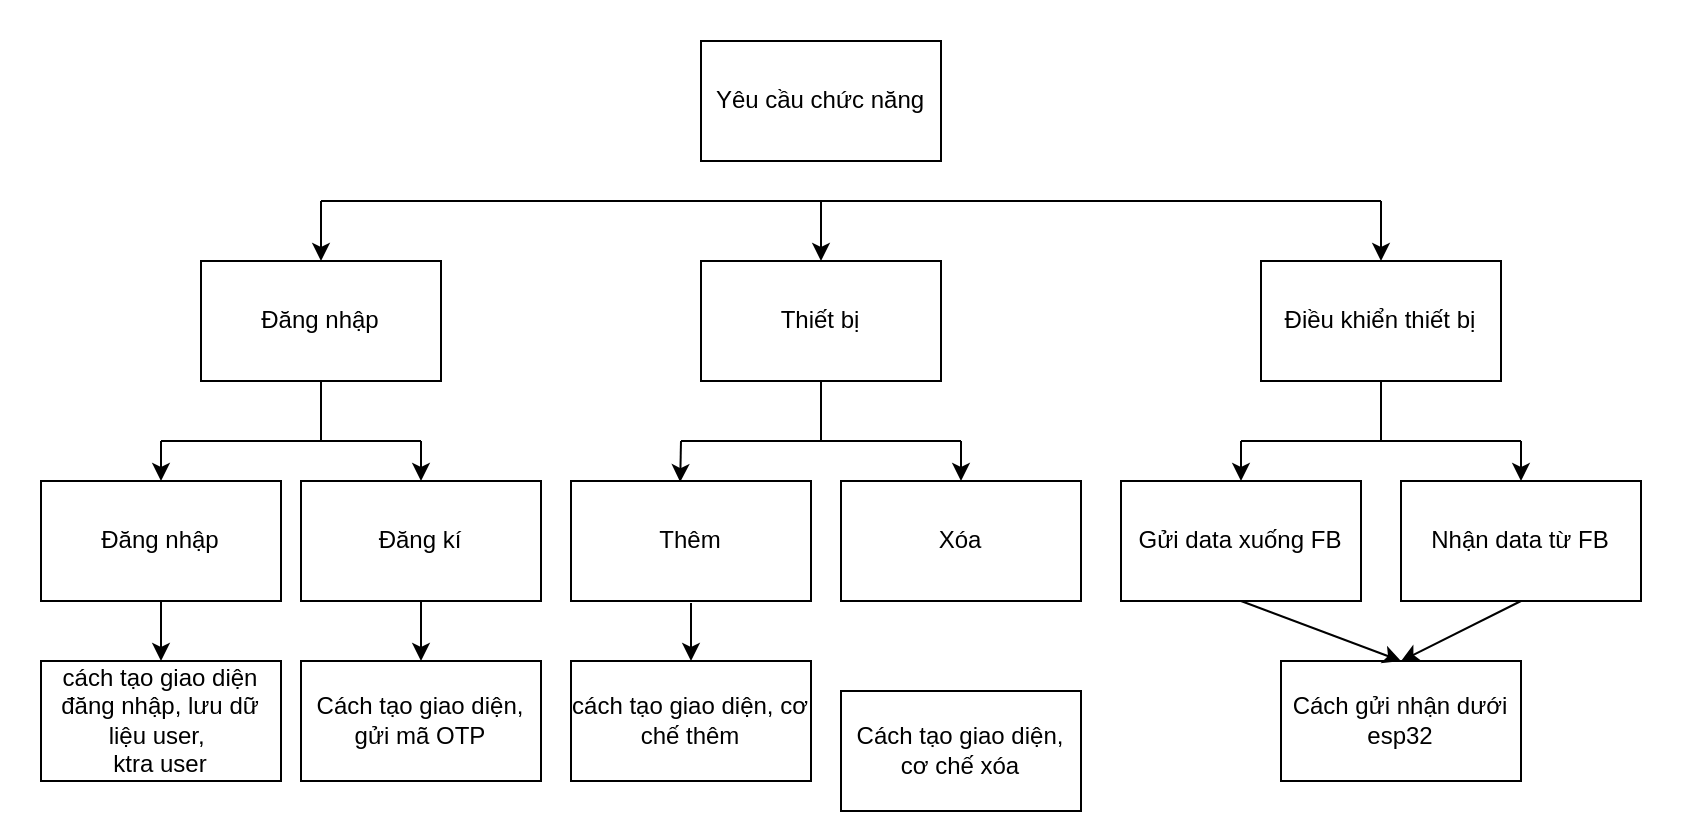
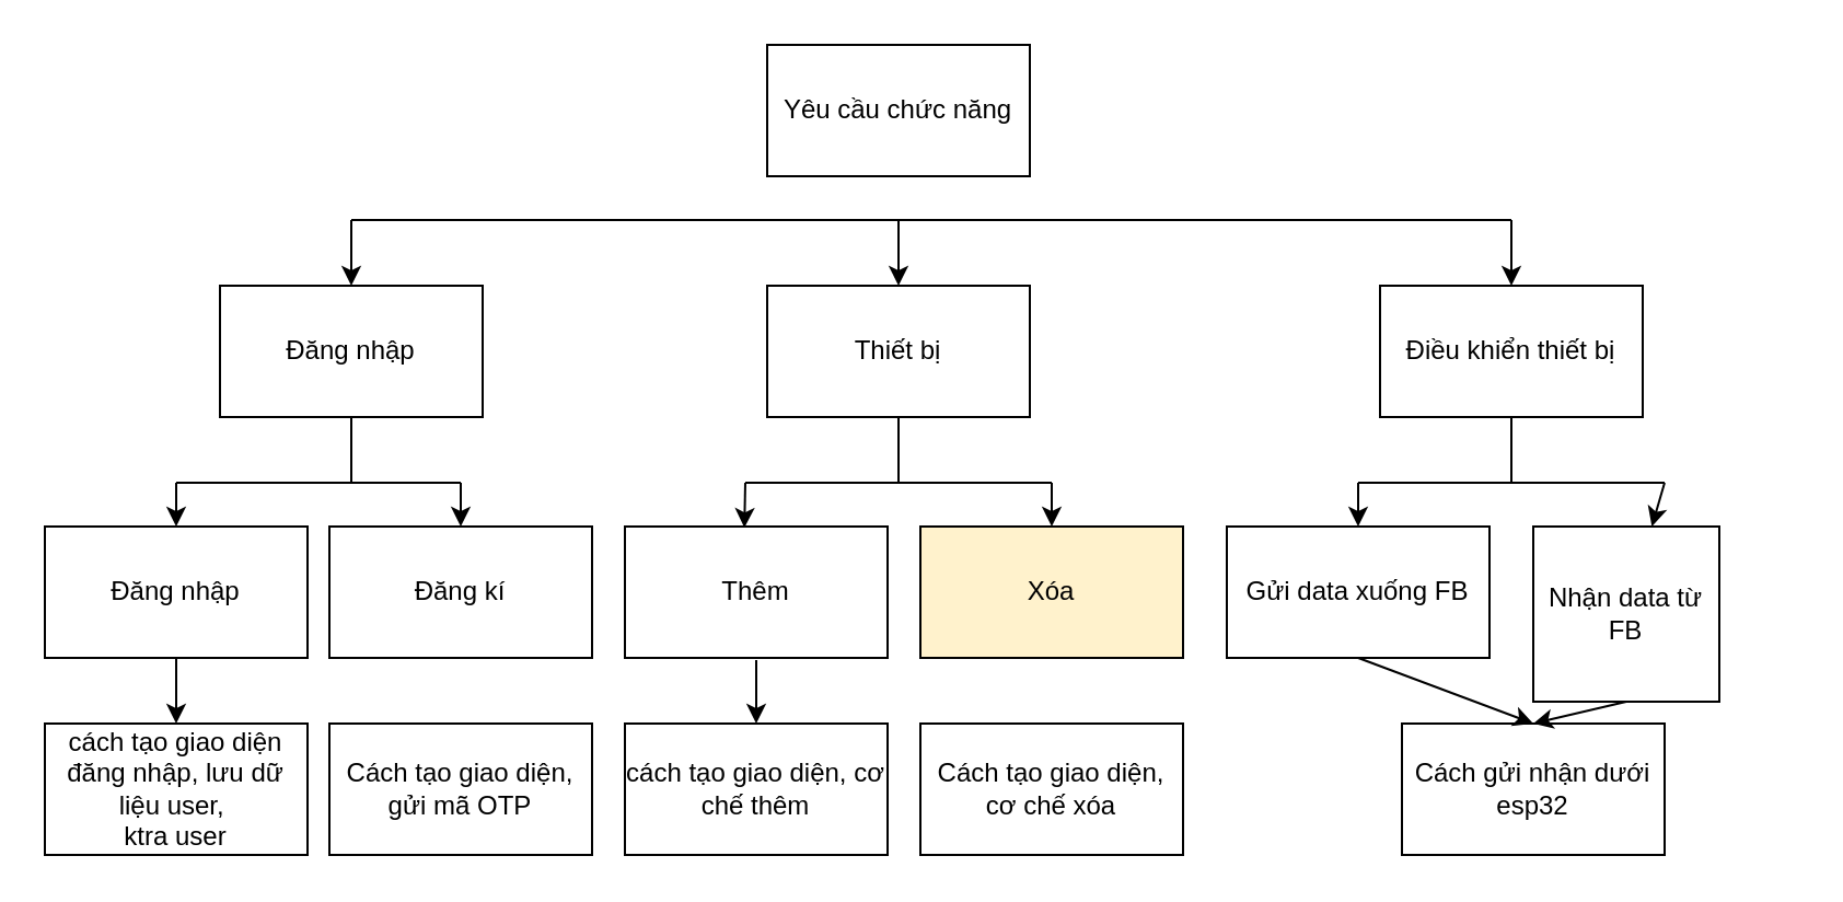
- <mxCell id="17" value="Xóa" style="rounded=0;whiteSpace=wrap;html=1;" vertex="1" parent="1"><mxGeometry x="420" y="240" width="120" height="60" as="geometry" /></mxCell>
+ <mxCell id="17" value="Xóa" style="rounded=0;whiteSpace=wrap;html=1;fillColor=#fff2cc;" vertex="1" parent="1"><mxGeometry x="420" y="240" width="120" height="60" as="geometry" /></mxCell>
- <mxCell id="23" value="Nhận data từ FB" style="rounded=0;whiteSpace=wrap;html=1;" vertex="1" parent="1"><mxGeometry x="700" y="240" width="120" height="60" as="geometry" /></mxCell>
+ <mxCell id="23" value="Nhận data từ FB" style="rounded=0;whiteSpace=wrap;html=1;" vertex="1" parent="1"><mxGeometry x="700" y="240" width="85" height="80" as="geometry" /></mxCell>
- <mxCell id="31" value="" style="endArrow=classic;html=1;exitX=0.5;exitY=1;exitDx=0;exitDy=0;entryX=0.5;entryY=0;entryDx=0;entryDy=0;" edge="1" parent="1" source="11" target="30"><mxGeometry width="50" height="50" relative="1" as="geometry"><mxPoint x="220" y="330" as="sourcePoint" /><mxPoint x="270" y="280" as="targetPoint" /></mxGeometry></mxCell>
- <mxCell id="33" value="Cách tạo giao diện, cơ chế xóa" style="rounded=0;whiteSpace=wrap;html=1;" vertex="1" parent="1"><mxGeometry x="420" y="345" width="120" height="60" as="geometry" /></mxCell>
+ <mxCell id="33" value="Cách tạo giao diện, cơ chế xóa" style="rounded=0;whiteSpace=wrap;html=1;" vertex="1" parent="1"><mxGeometry x="420" y="330" width="120" height="60" as="geometry" /></mxCell>
